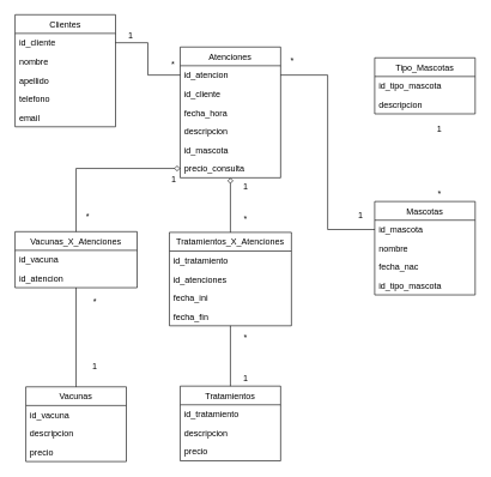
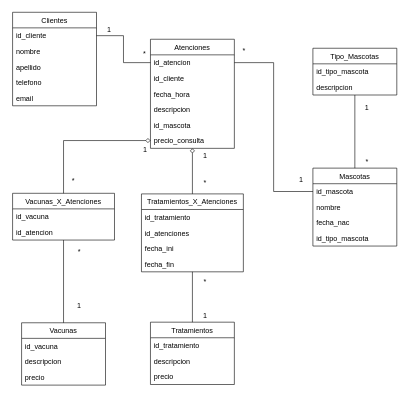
+ <mxCell id="20" style="edgeStyle=orthogonalEdgeStyle;rounded=0;orthogonalLoop=1;jettySize=auto;html=1;entryX=0.5;entryY=0;entryDx=0;entryDy=0;endArrow=none;endFill=0;" edge="1" parent="1" source="21" target="8"><mxGeometry relative="1" as="geometry" /></mxCell>
